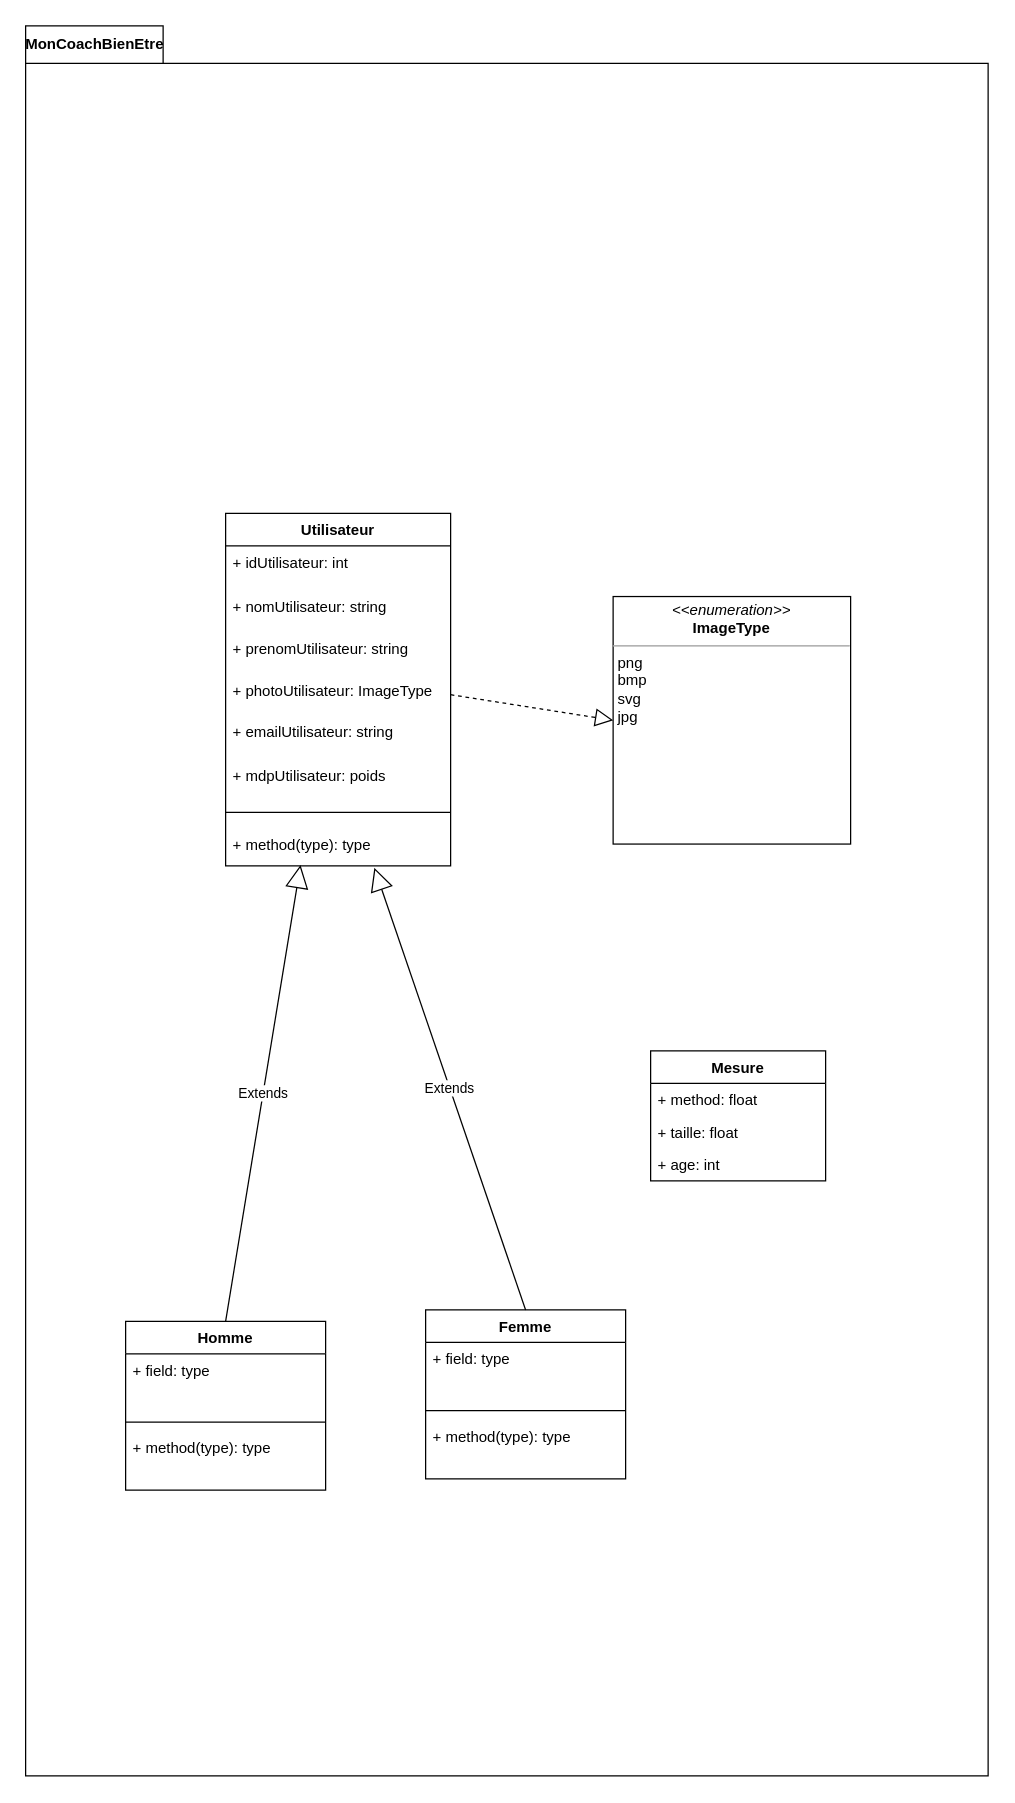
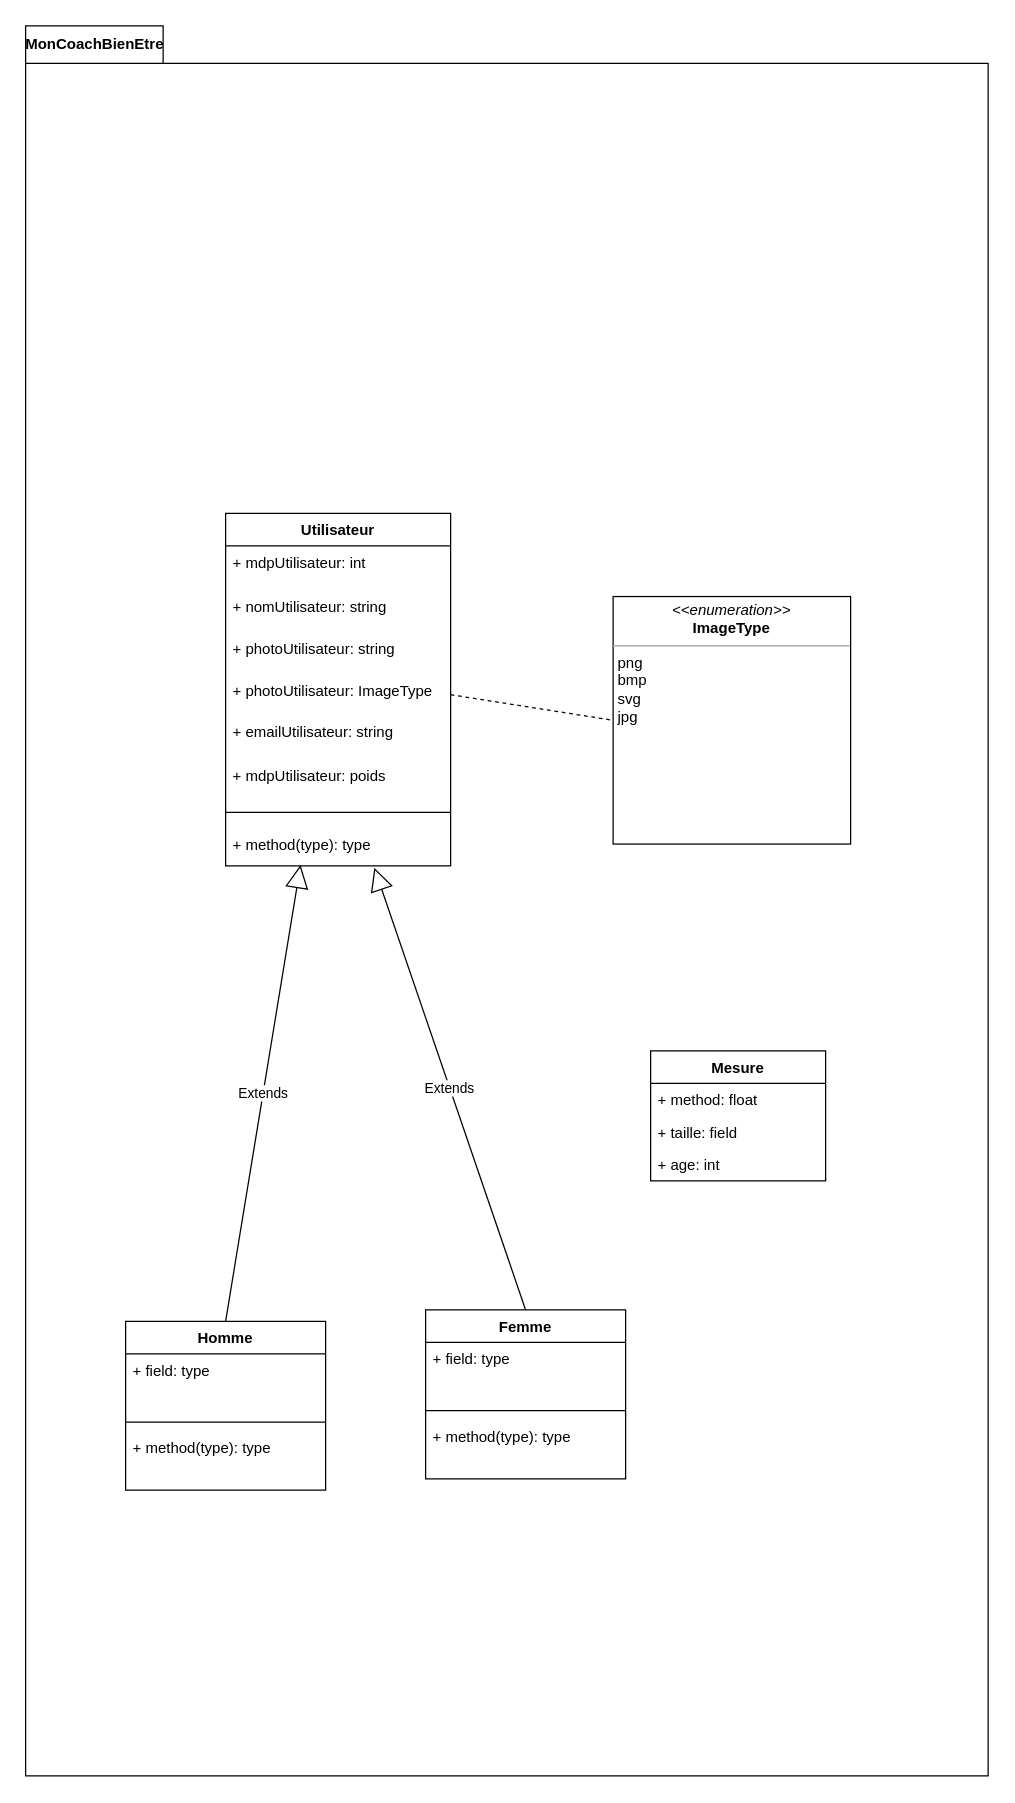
- <mxCell id="17" value="+ idUtilisateur: int " style="text;strokeColor=none;fillColor=none;align=left;verticalAlign=top;spacingLeft=4;spacingRight=4;overflow=hidden;rotatable=0;points=[[0,0.5],[1,0.5]];portConstraint=eastwest;" vertex="1" parent="16"><mxGeometry y="26" width="180" height="35.13" as="geometry" /></mxCell>
+ <mxCell id="17" value="+ mdpUtilisateur: int " style="text;strokeColor=none;fillColor=none;align=left;verticalAlign=top;spacingLeft=4;spacingRight=4;overflow=hidden;rotatable=0;points=[[0,0.5],[1,0.5]];portConstraint=eastwest;" vertex="1" parent="16"><mxGeometry y="26" width="180" height="35.13" as="geometry" /></mxCell>
- <mxCell id="19" value="+ prenomUtilisateur: string" style="text;strokeColor=none;fillColor=none;align=left;verticalAlign=top;spacingLeft=4;spacingRight=4;overflow=hidden;rotatable=0;points=[[0,0.5],[1,0.5]];portConstraint=eastwest;" vertex="1" parent="16"><mxGeometry y="95.39" width="180" height="33.39" as="geometry" /></mxCell>
+ <mxCell id="19" value="+ photoUtilisateur: string" style="text;strokeColor=none;fillColor=none;align=left;verticalAlign=top;spacingLeft=4;spacingRight=4;overflow=hidden;rotatable=0;points=[[0,0.5],[1,0.5]];portConstraint=eastwest;" vertex="1" parent="16"><mxGeometry y="95.39" width="180" height="33.39" as="geometry" /></mxCell>
- <mxCell id="5" value="" style="endArrow=block;dashed=1;endFill=0;endSize=12;html=1;rounded=0;entryX=0;entryY=0.5;entryDx=0;entryDy=0;exitX=1;exitY=0.5;exitDx=0;exitDy=0;" edge="1" parent="2" source="20" target="4"><mxGeometry width="160" relative="1" as="geometry"><mxPoint x="300" y="334.783" as="sourcePoint" /><mxPoint x="460" y="334.783" as="targetPoint" /></mxGeometry></mxCell>
+ <mxCell id="5" value="" style="endArrow=none;dashed=1;endFill=0;endSize=12;html=1;rounded=0;entryX=0;entryY=0.5;entryDx=0;entryDy=0;exitX=1;exitY=0.5;exitDx=0;exitDy=0;" edge="1" parent="2" source="20" target="4"><mxGeometry width="160" relative="1" as="geometry"><mxPoint x="300" y="334.783" as="sourcePoint" /><mxPoint x="460" y="334.783" as="targetPoint" /></mxGeometry></mxCell>
- <mxCell id="27" value="+ taille: float" style="text;strokeColor=none;fillColor=none;align=left;verticalAlign=top;spacingLeft=4;spacingRight=4;overflow=hidden;rotatable=0;points=[[0,0.5],[1,0.5]];portConstraint=eastwest;" vertex="1" parent="25"><mxGeometry y="52" width="140" height="26" as="geometry" /></mxCell>
+ <mxCell id="27" value="+ taille: field" style="text;strokeColor=none;fillColor=none;align=left;verticalAlign=top;spacingLeft=4;spacingRight=4;overflow=hidden;rotatable=0;points=[[0,0.5],[1,0.5]];portConstraint=eastwest;" vertex="1" parent="25"><mxGeometry y="52" width="140" height="26" as="geometry" /></mxCell>
